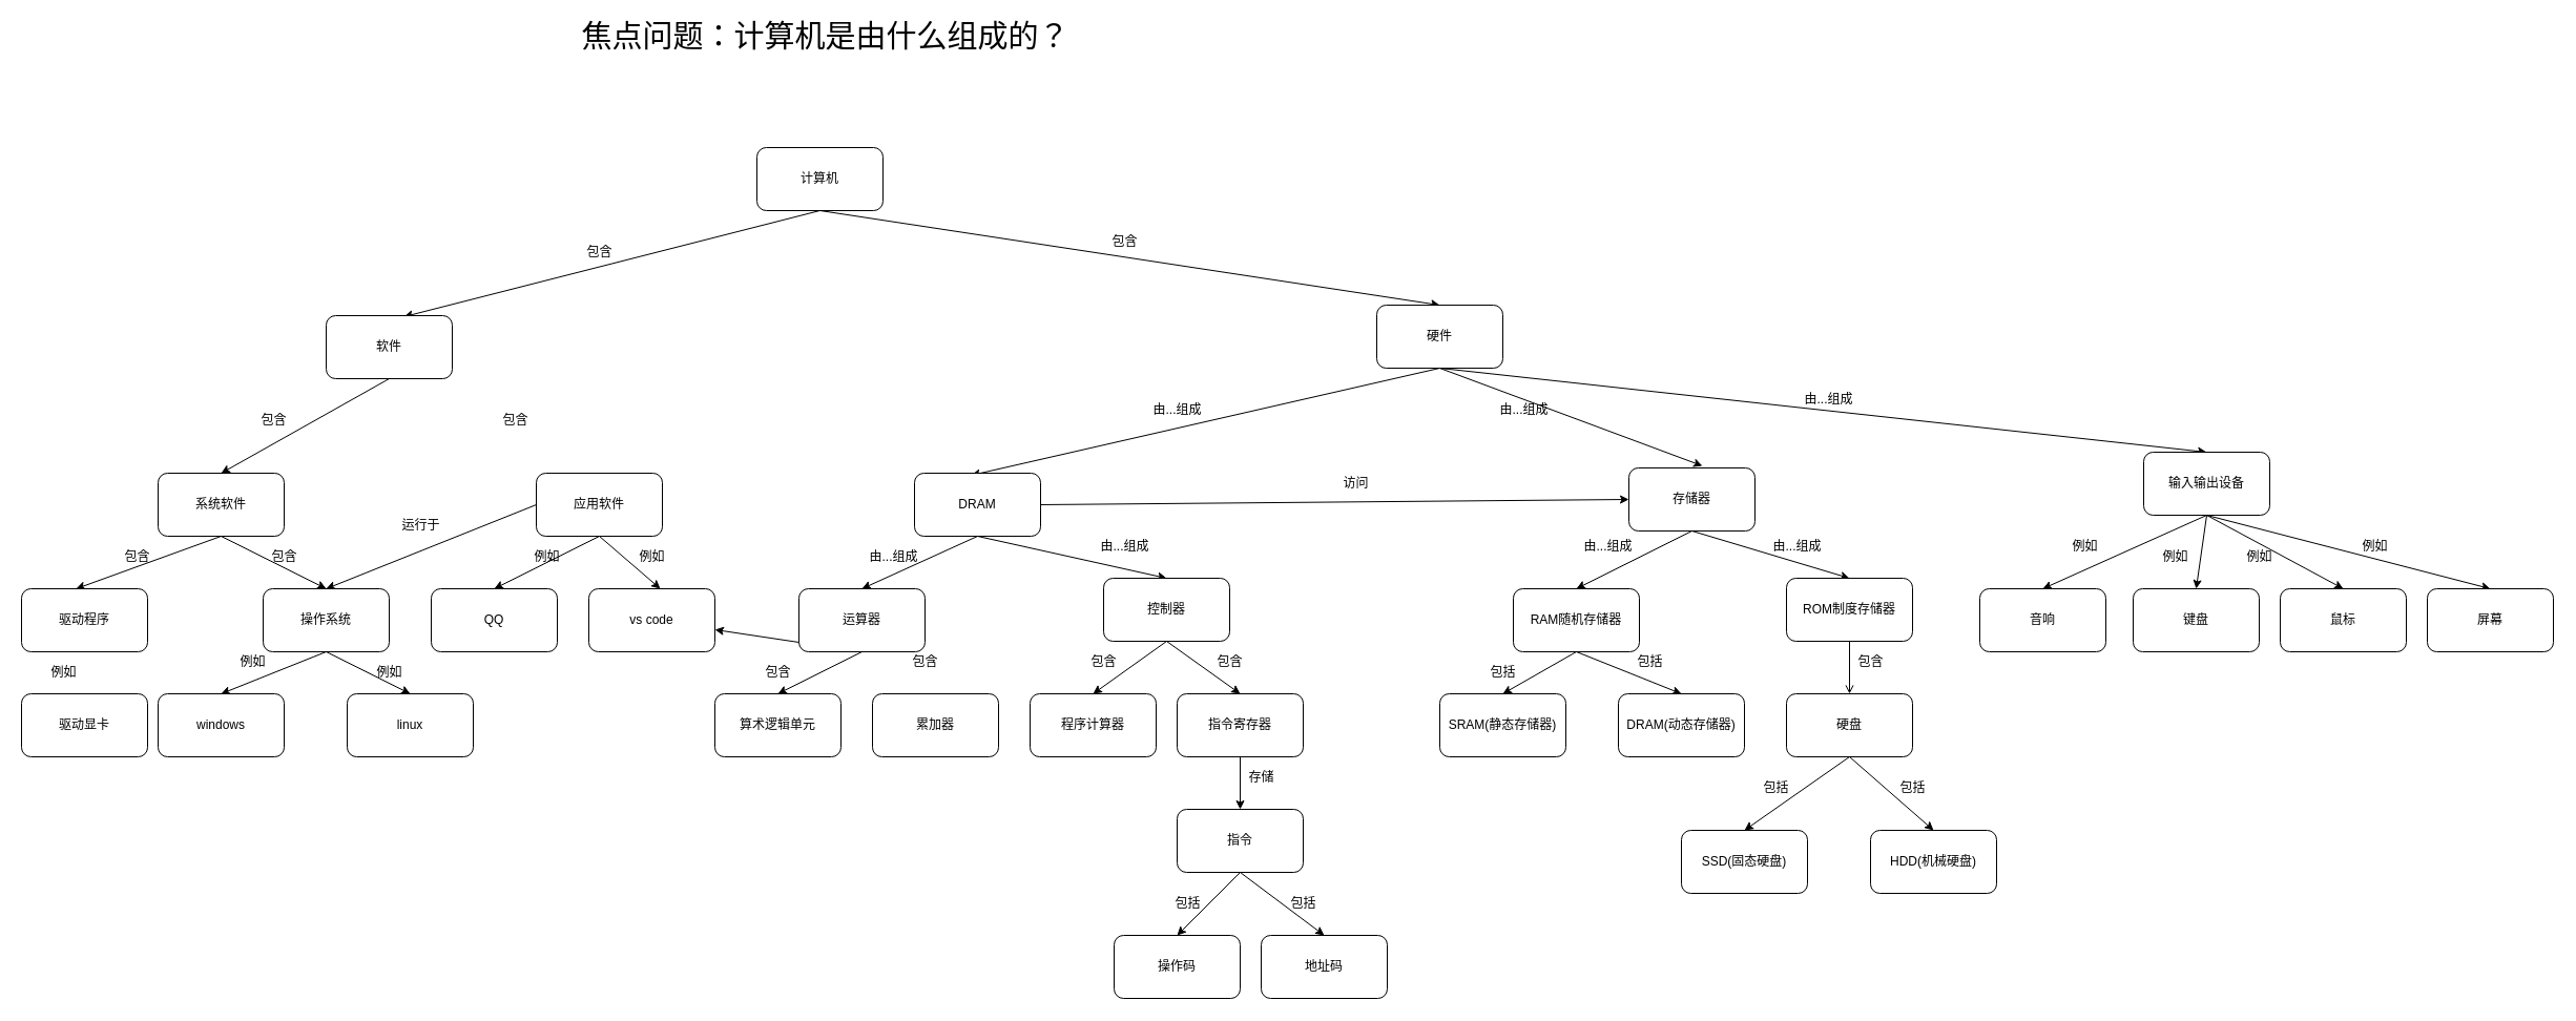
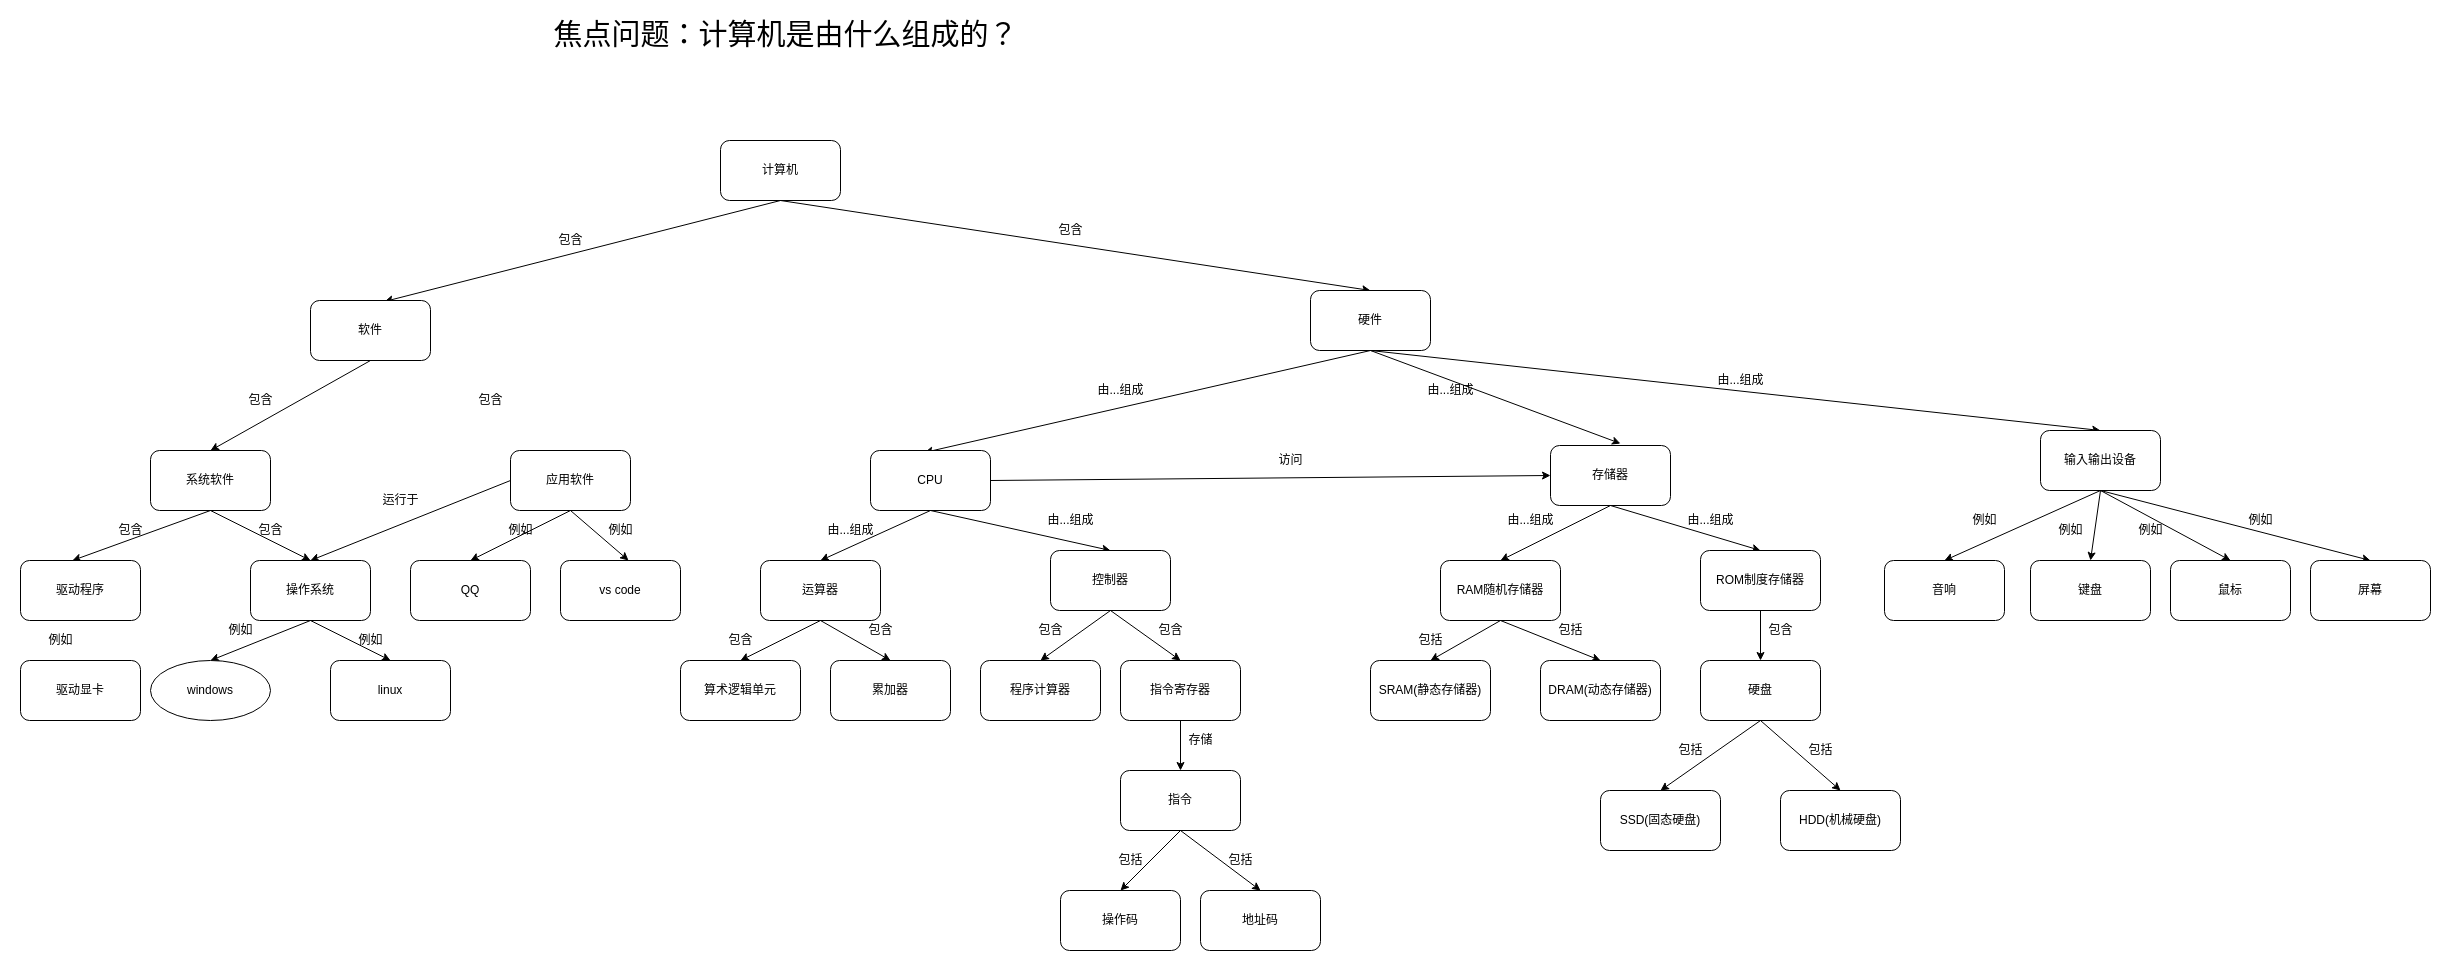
- <mxCell id="30" value="DRAM" style="rounded=1;whiteSpace=wrap;html=1;" vertex="1" parent="1"><mxGeometry x="870" y="450" width="120" height="60" as="geometry" /></mxCell>
+ <mxCell id="30" value="CPU" style="rounded=1;whiteSpace=wrap;html=1;" vertex="1" parent="1"><mxGeometry x="870" y="450" width="120" height="60" as="geometry" /></mxCell>
- <mxCell id="35" style="edgeStyle=none;rounded=0;orthogonalLoop=1;jettySize=auto;html=1;exitX=0.5;exitY=1;exitDx=0;exitDy=0;" edge="1" parent="1" source="36" target="26"><mxGeometry relative="1" as="geometry" /></mxCell>
+ <mxCell id="35" style="edgeStyle=none;rounded=0;orthogonalLoop=1;jettySize=auto;html=1;exitX=0.5;exitY=1;exitDx=0;exitDy=0;entryX=0.5;entryY=0;entryDx=0;entryDy=0;" edge="1" parent="1" source="36" target="41"><mxGeometry relative="1" as="geometry" /></mxCell>
- <mxCell id="50" style="edgeStyle=none;rounded=0;orthogonalLoop=1;jettySize=auto;html=1;exitX=0.5;exitY=1;exitDx=0;exitDy=0;entryX=0.5;entryY=0;entryDx=0;entryDy=0;endArrow=open;" edge="1" parent="1" source="51" target="59"><mxGeometry relative="1" as="geometry" /></mxCell>
+ <mxCell id="50" style="edgeStyle=none;rounded=0;orthogonalLoop=1;jettySize=auto;html=1;exitX=0.5;exitY=1;exitDx=0;exitDy=0;entryX=0.5;entryY=0;entryDx=0;entryDy=0;" edge="1" parent="1" source="51" target="59"><mxGeometry relative="1" as="geometry" /></mxCell>
- <mxCell id="23" value="windows" style="rounded=1;whiteSpace=wrap;html=1;" vertex="1" parent="1"><mxGeometry x="150" y="660" width="120" height="60" as="geometry" /></mxCell>
+ <mxCell id="23" value="windows" style="ellipse;whiteSpace=wrap;html=1;" vertex="1" parent="1"><mxGeometry x="150" y="660" width="120" height="60" as="geometry" /></mxCell>
